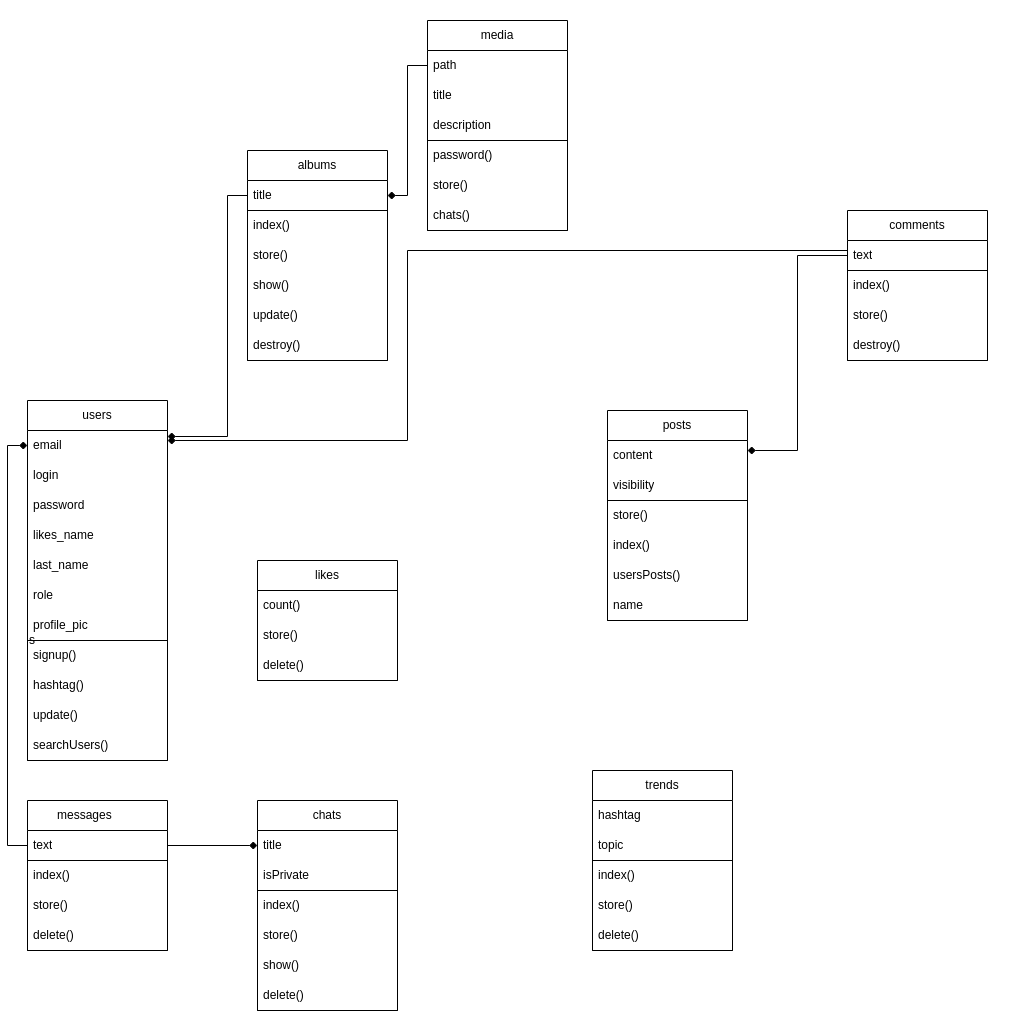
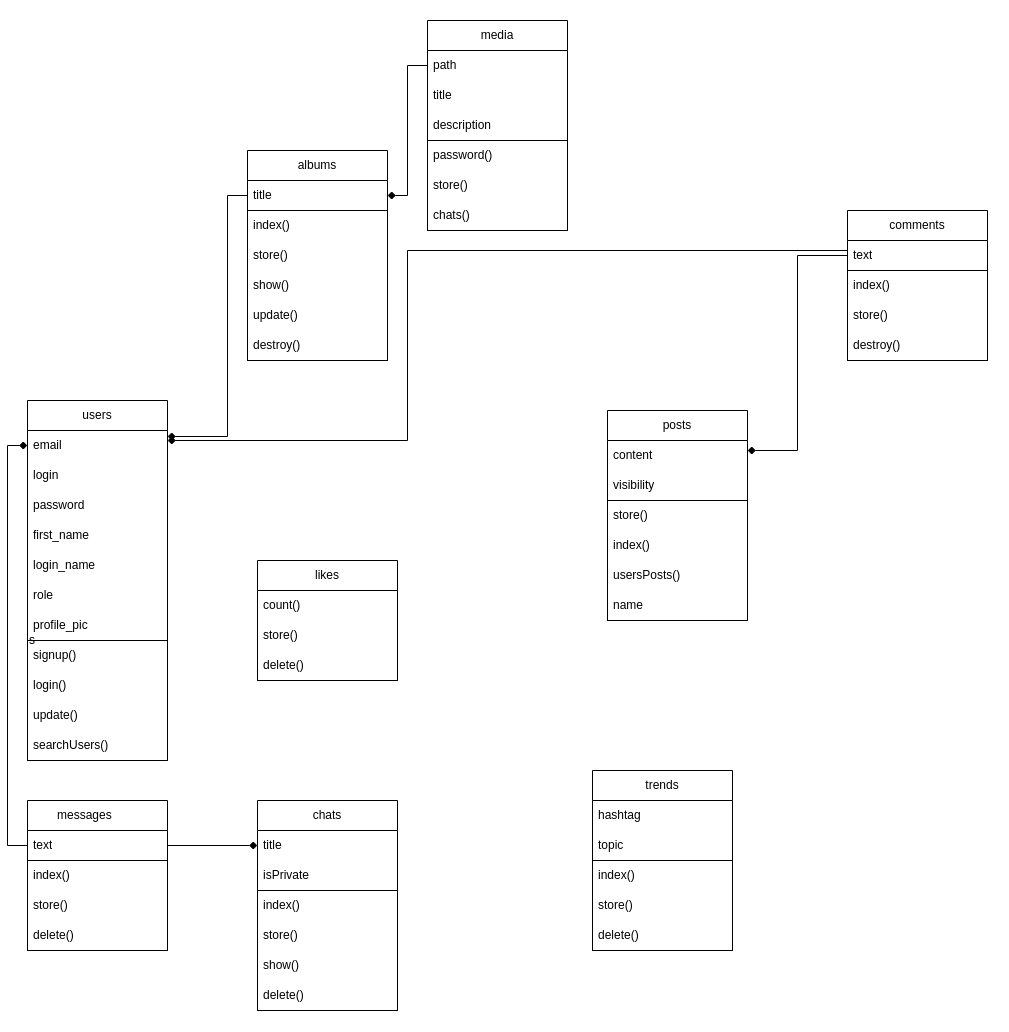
- <mxCell id="6" value="likes_name" style="text;strokeColor=none;fillColor=none;align=left;verticalAlign=middle;spacingLeft=4;spacingRight=4;overflow=hidden;points=[[0,0.5],[1,0.5]];portConstraint=eastwest;rotatable=0;whiteSpace=wrap;html=1;" vertex="1" parent="2"><mxGeometry y="120" width="140" height="30" as="geometry" /></mxCell>
+ <mxCell id="6" value="first_name" style="text;strokeColor=none;fillColor=none;align=left;verticalAlign=middle;spacingLeft=4;spacingRight=4;overflow=hidden;points=[[0,0.5],[1,0.5]];portConstraint=eastwest;rotatable=0;whiteSpace=wrap;html=1;" vertex="1" parent="2"><mxGeometry y="120" width="140" height="30" as="geometry" /></mxCell>
- <mxCell id="7" value="last_name" style="text;strokeColor=none;fillColor=none;align=left;verticalAlign=middle;spacingLeft=4;spacingRight=4;overflow=hidden;points=[[0,0.5],[1,0.5]];portConstraint=eastwest;rotatable=0;whiteSpace=wrap;html=1;" vertex="1" parent="2"><mxGeometry y="150" width="140" height="30" as="geometry" /></mxCell>
+ <mxCell id="7" value="login_name" style="text;strokeColor=none;fillColor=none;align=left;verticalAlign=middle;spacingLeft=4;spacingRight=4;overflow=hidden;points=[[0,0.5],[1,0.5]];portConstraint=eastwest;rotatable=0;whiteSpace=wrap;html=1;" vertex="1" parent="2"><mxGeometry y="150" width="140" height="30" as="geometry" /></mxCell>
- <mxCell id="12" value="hashtag()" style="text;strokeColor=none;fillColor=none;align=left;verticalAlign=middle;spacingLeft=4;spacingRight=4;overflow=hidden;points=[[0,0.5],[1,0.5]];portConstraint=eastwest;rotatable=0;whiteSpace=wrap;html=1;" vertex="1" parent="10"><mxGeometry y="30" width="140" height="30" as="geometry" /></mxCell>
+ <mxCell id="12" value="login()" style="text;strokeColor=none;fillColor=none;align=left;verticalAlign=middle;spacingLeft=4;spacingRight=4;overflow=hidden;points=[[0,0.5],[1,0.5]];portConstraint=eastwest;rotatable=0;whiteSpace=wrap;html=1;" vertex="1" parent="10"><mxGeometry y="30" width="140" height="30" as="geometry" /></mxCell>
